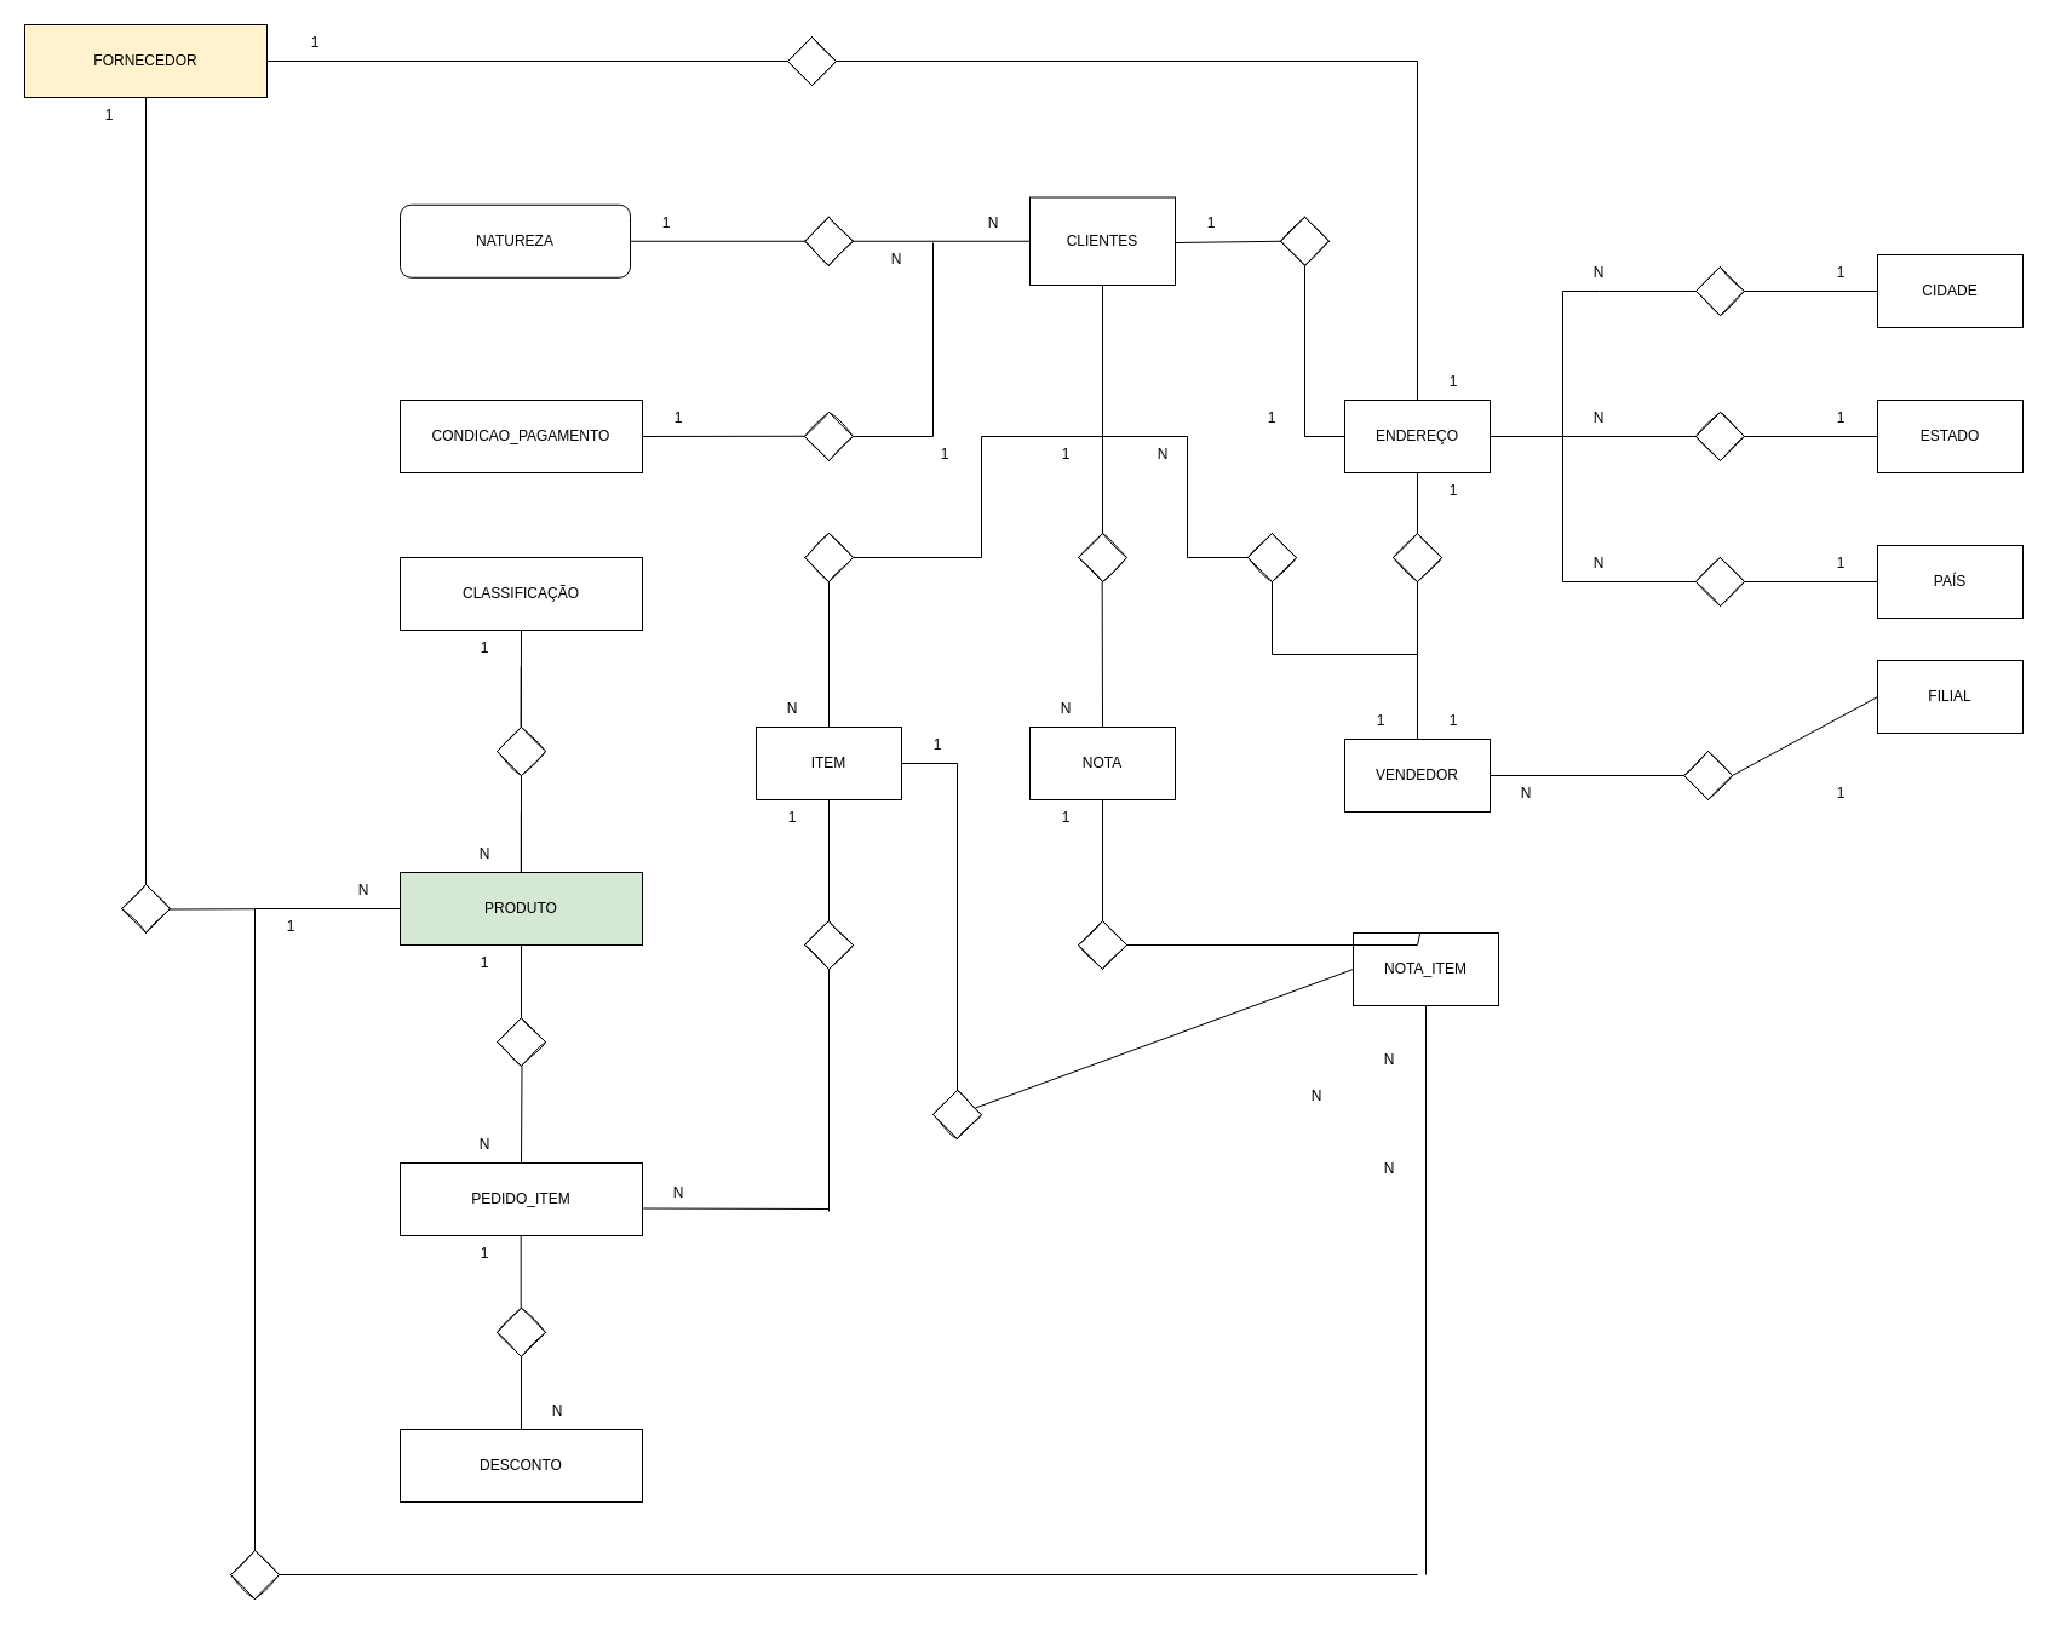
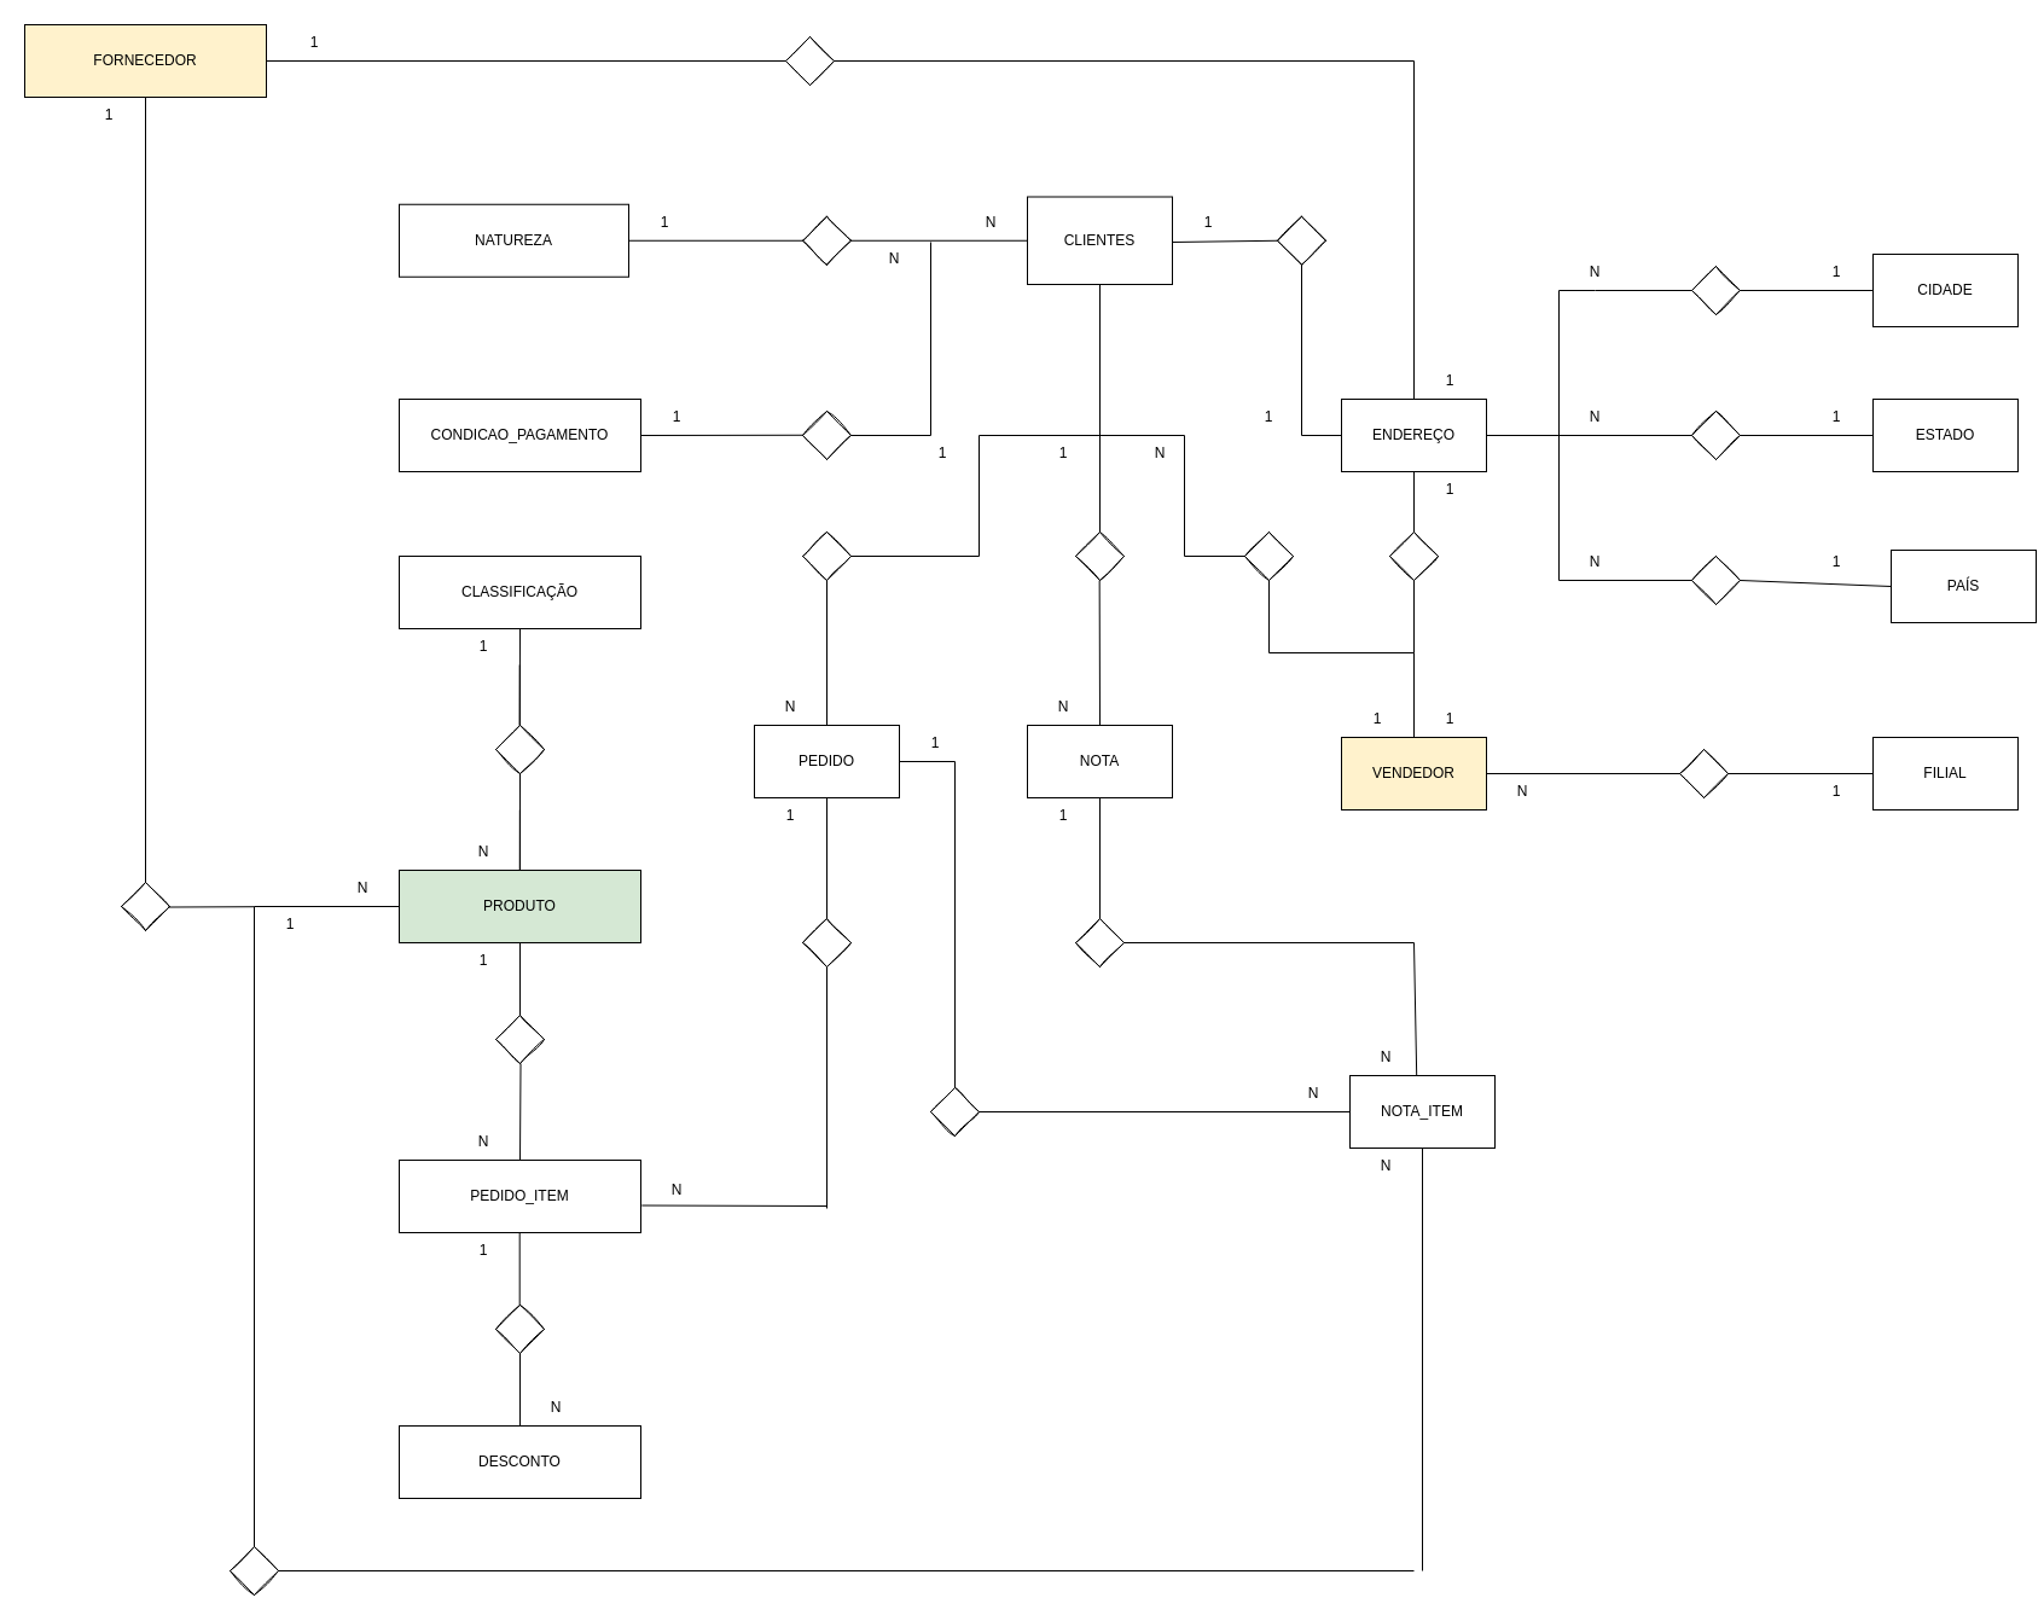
- <mxCell id="7" value="NATUREZA" style="whiteSpace=wrap;html=1;rounded=1;" parent="1" vertex="1"><mxGeometry x="330" y="168.75" width="190" height="60" as="geometry" /></mxCell>
+ <mxCell id="7" value="NATUREZA" style="rounded=0;whiteSpace=wrap;html=1;" parent="1" vertex="1"><mxGeometry x="330" y="168.75" width="190" height="60" as="geometry" /></mxCell>
- <mxCell id="14" value="PAÍS" style="rounded=0;whiteSpace=wrap;html=1;" parent="1" vertex="1"><mxGeometry x="1550" y="450" width="120" height="60" as="geometry" /></mxCell>
+ <mxCell id="14" value="PAÍS" style="rounded=0;whiteSpace=wrap;html=1;" parent="1" vertex="1"><mxGeometry x="1565" y="455" width="120" height="60" as="geometry" /></mxCell>
- <mxCell id="38" value="FILIAL" style="rounded=0;whiteSpace=wrap;html=1;" parent="1" vertex="1"><mxGeometry x="1550" y="545" width="120" height="60" as="geometry" /></mxCell>
+ <mxCell id="38" value="FILIAL" style="rounded=0;whiteSpace=wrap;html=1;" parent="1" vertex="1"><mxGeometry x="1550" y="610" width="120" height="60" as="geometry" /></mxCell>
- <mxCell id="48" value="ITEM" style="rounded=0;whiteSpace=wrap;html=1;" parent="1" vertex="1"><mxGeometry x="624" y="600" width="120" height="60" as="geometry" /></mxCell>
+ <mxCell id="48" value="PEDIDO" style="rounded=0;whiteSpace=wrap;html=1;" parent="1" vertex="1"><mxGeometry x="624" y="600" width="120" height="60" as="geometry" /></mxCell>
- <mxCell id="15" value="VENDEDOR" style="rounded=0;whiteSpace=wrap;html=1;" parent="1" vertex="1"><mxGeometry x="1110" y="610" width="120" height="60" as="geometry" /></mxCell>
+ <mxCell id="15" value="VENDEDOR" style="rounded=0;whiteSpace=wrap;html=1;fillColor=#fff2cc;" parent="1" vertex="1"><mxGeometry x="1110" y="610" width="120" height="60" as="geometry" /></mxCell>
- <mxCell id="45" value="NOTA_ITEM" style="rounded=0;whiteSpace=wrap;html=1;" parent="1" vertex="1"><mxGeometry x="1117" y="770" width="120" height="60" as="geometry" /></mxCell>
+ <mxCell id="45" value="NOTA_ITEM" style="rounded=0;whiteSpace=wrap;html=1;" parent="1" vertex="1"><mxGeometry x="1117" y="890" width="120" height="60" as="geometry" /></mxCell>
